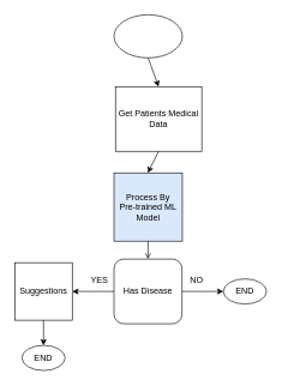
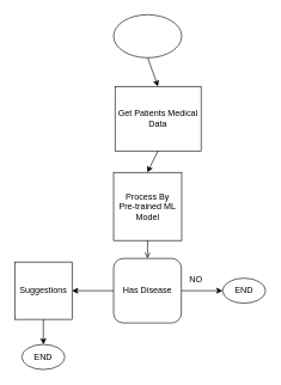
- <mxCell id="6" value="Process By &lt;br&gt;Pre-trained ML Model" style="whiteSpace=wrap;html=1;aspect=fixed;fillColor=#dae8fc;" vertex="1" parent="1"><mxGeometry x="158" y="240" width="95" height="95" as="geometry" /></mxCell>
+ <mxCell id="6" value="Process By &lt;br&gt;Pre-trained ML Model" style="whiteSpace=wrap;html=1;aspect=fixed;" vertex="1" parent="1"><mxGeometry x="158" y="240" width="95" height="95" as="geometry" /></mxCell>
- <mxCell id="15" value="YES" style="text;html=1;strokeColor=none;fillColor=none;align=center;verticalAlign=middle;whiteSpace=wrap;rounded=0;" vertex="1" parent="1"><mxGeometry x="118" y="380" width="40" height="20" as="geometry" /></mxCell>
